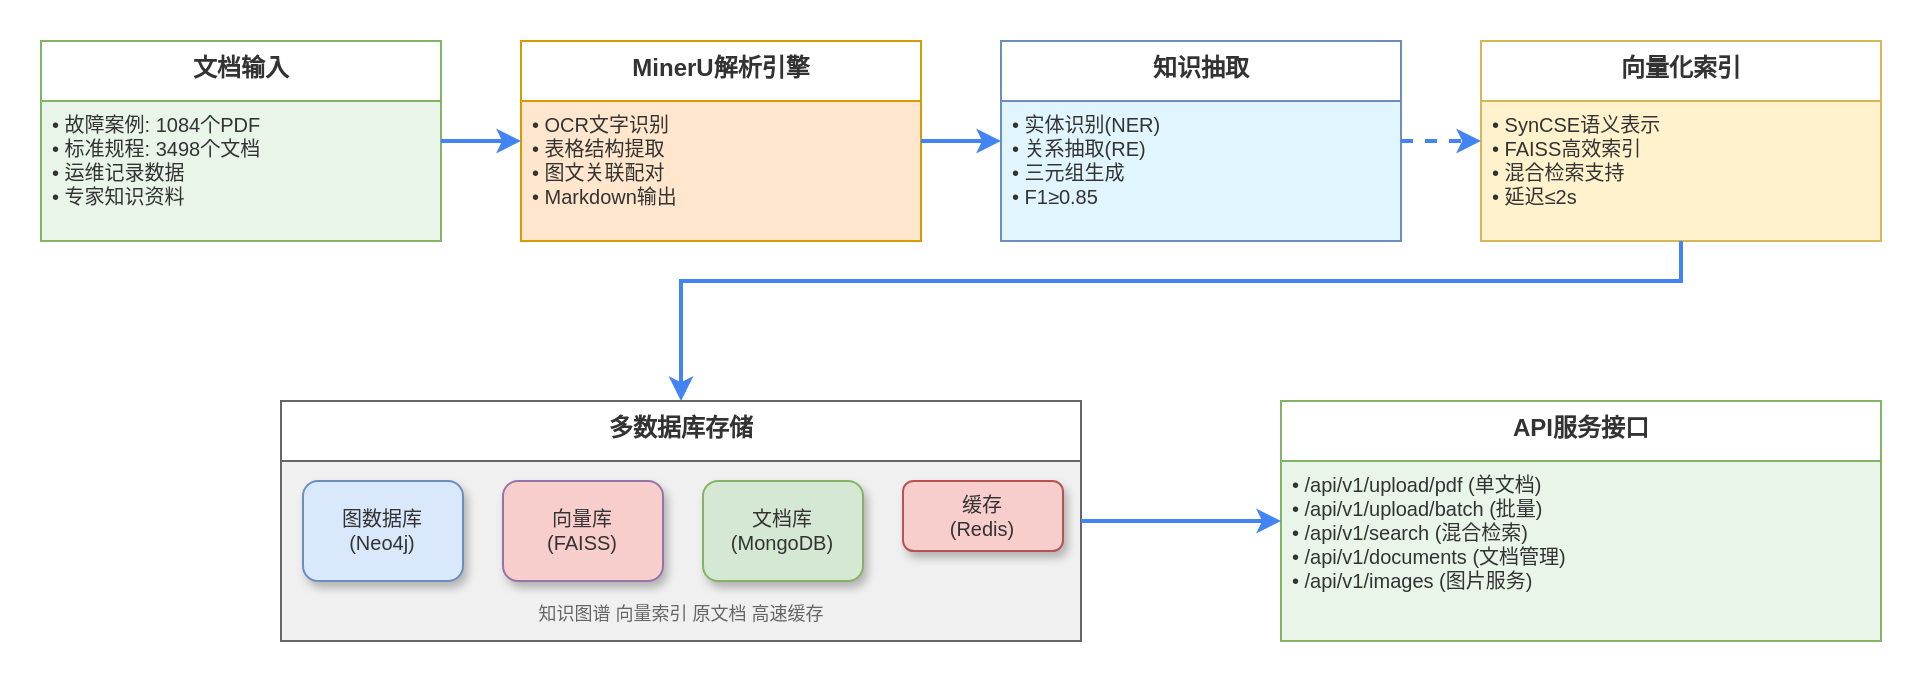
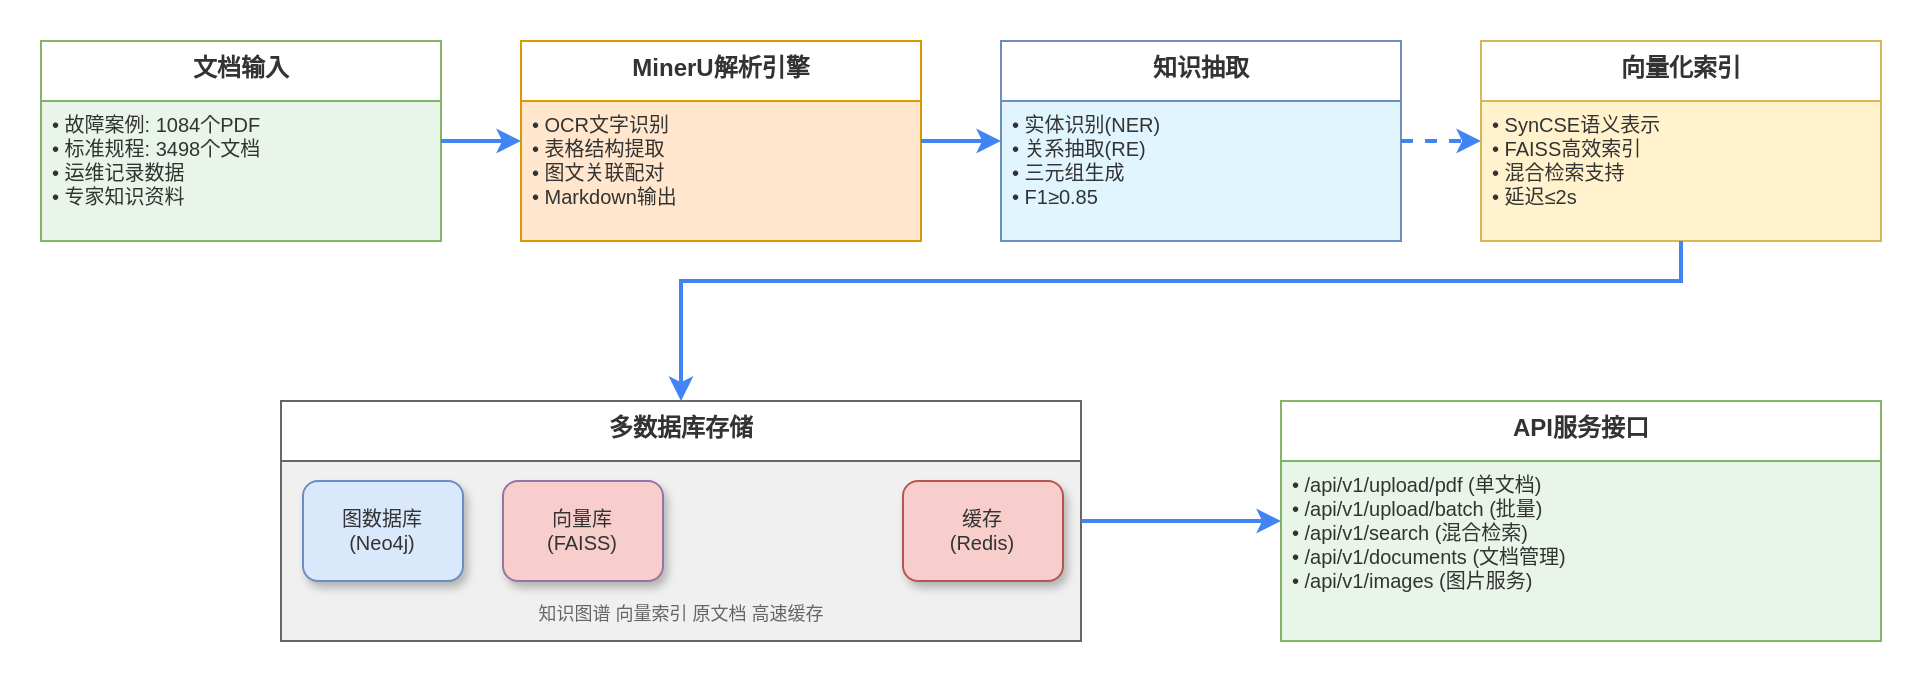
- <mxCell id="15" value="缓存&#10;(Redis)" style="rounded=1;whiteSpace=wrap;html=1;fillColor=#F8CECC;strokeColor=#B85450;fontColor=#333333;fontSize=10;shadow=1;" parent="11" vertex="1"><mxGeometry x="311" y="10" width="80" height="35" as="geometry" /></mxCell>
+ <mxCell id="15" value="缓存&#10;(Redis)" style="rounded=1;whiteSpace=wrap;html=1;fillColor=#F8CECC;strokeColor=#B85450;fontColor=#333333;fontSize=10;shadow=1;" parent="11" vertex="1"><mxGeometry x="311" y="10" width="80" height="50" as="geometry" /></mxCell>
- <mxCell id="14" value="文档库&#10;(MongoDB)" style="rounded=1;whiteSpace=wrap;html=1;fillColor=#D5E8D4;strokeColor=#82B366;fontColor=#333333;fontSize=10;shadow=1;" parent="11" vertex="1"><mxGeometry x="211" y="10" width="80" height="50" as="geometry" /></mxCell>
